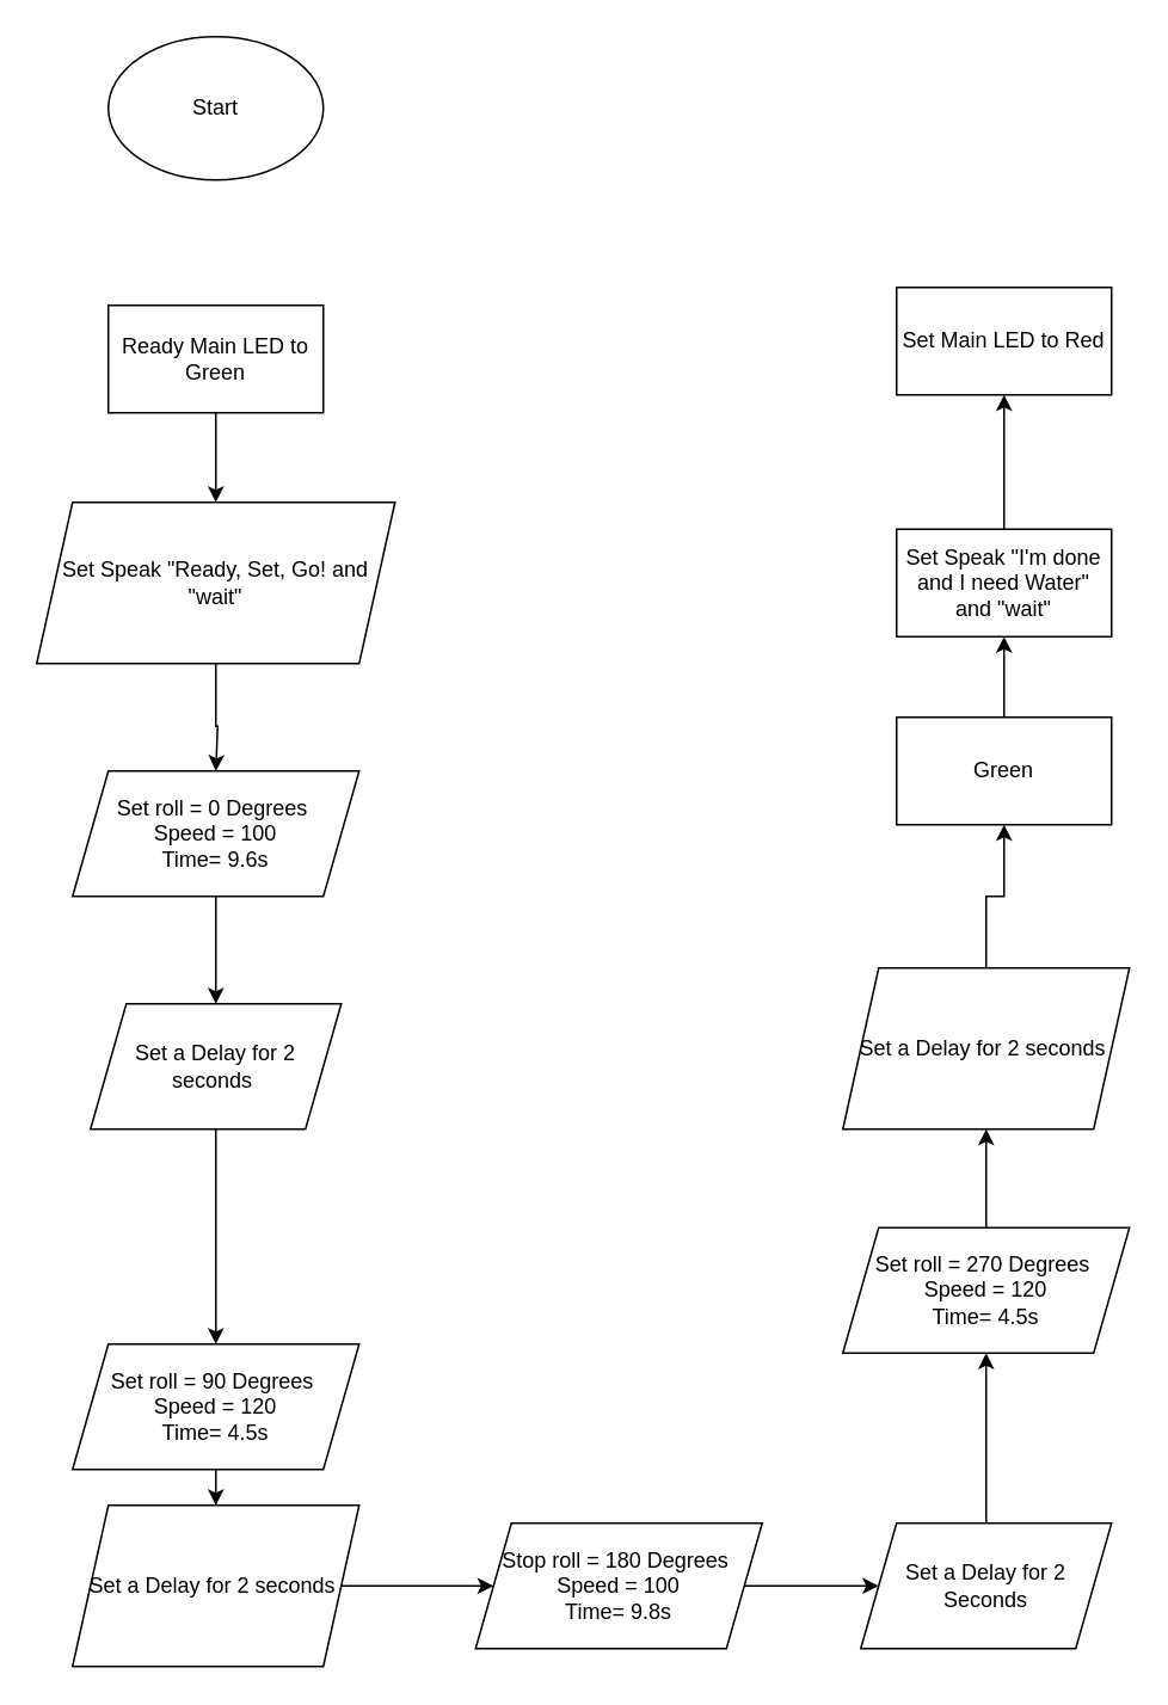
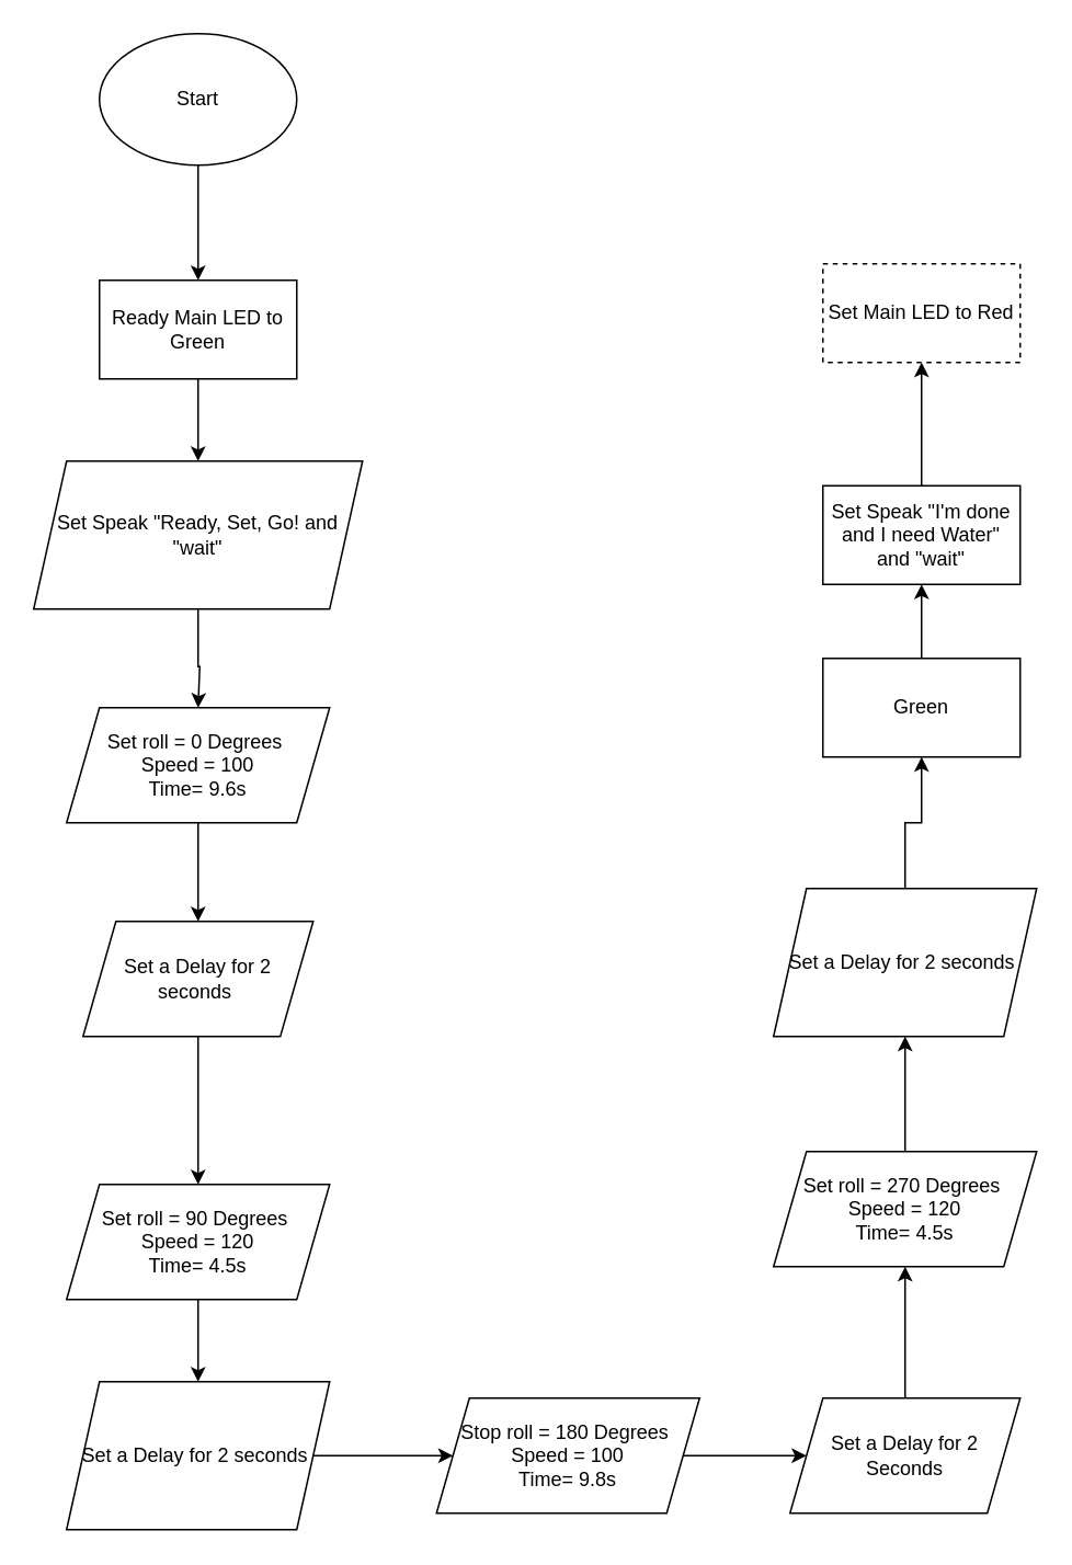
+ <mxCell id="2" style="edgeStyle=orthogonalEdgeStyle;rounded=0;orthogonalLoop=1;jettySize=auto;html=1;entryX=0.5;entryY=0;entryDx=0;entryDy=0;" edge="1" parent="1" source="3" target="5"><mxGeometry relative="1" as="geometry"><mxPoint x="120" y="190" as="targetPoint" /></mxGeometry></mxCell>
- <mxCell id="28" value="Set Main LED to Red" style="rounded=0;whiteSpace=wrap;html=1;" vertex="1" parent="1"><mxGeometry x="500" y="160" width="120" height="60" as="geometry" /></mxCell>
+ <mxCell id="28" value="Set Main LED to Red" style="rounded=0;whiteSpace=wrap;html=1;dashed=1;" vertex="1" parent="1"><mxGeometry x="500" y="160" width="120" height="60" as="geometry" /></mxCell>
- <mxCell id="21" value="Set roll = 270 Degrees&amp;nbsp;&lt;div&gt;Speed = 120&lt;/div&gt;&lt;div&gt;Time= 4.5s&lt;/div&gt;" style="shape=parallelogram;perimeter=parallelogramPerimeter;whiteSpace=wrap;html=1;fixedSize=1;" vertex="1" parent="1"><mxGeometry x="470" y="685" width="160" height="70" as="geometry" /></mxCell>
+ <mxCell id="21" value="Set roll = 270 Degrees&amp;nbsp;&lt;div&gt;Speed = 120&lt;/div&gt;&lt;div&gt;Time= 4.5s&lt;/div&gt;" style="shape=parallelogram;perimeter=parallelogramPerimeter;whiteSpace=wrap;html=1;fixedSize=1;" vertex="1" parent="1"><mxGeometry x="470" y="700" width="160" height="70" as="geometry" /></mxCell>
- <mxCell id="13" value="Set roll = 90 Degrees&amp;nbsp;&lt;div&gt;Speed = 120&lt;/div&gt;&lt;div&gt;Time= 4.5s&lt;/div&gt;" style="shape=parallelogram;perimeter=parallelogramPerimeter;whiteSpace=wrap;html=1;fixedSize=1;" vertex="1" parent="1"><mxGeometry x="40" y="750" width="160" height="70" as="geometry" /></mxCell>
+ <mxCell id="13" value="Set roll = 90 Degrees&amp;nbsp;&lt;div&gt;Speed = 120&lt;/div&gt;&lt;div&gt;Time= 4.5s&lt;/div&gt;" style="shape=parallelogram;perimeter=parallelogramPerimeter;whiteSpace=wrap;html=1;fixedSize=1;" vertex="1" parent="1"><mxGeometry x="40" y="720" width="160" height="70" as="geometry" /></mxCell>
